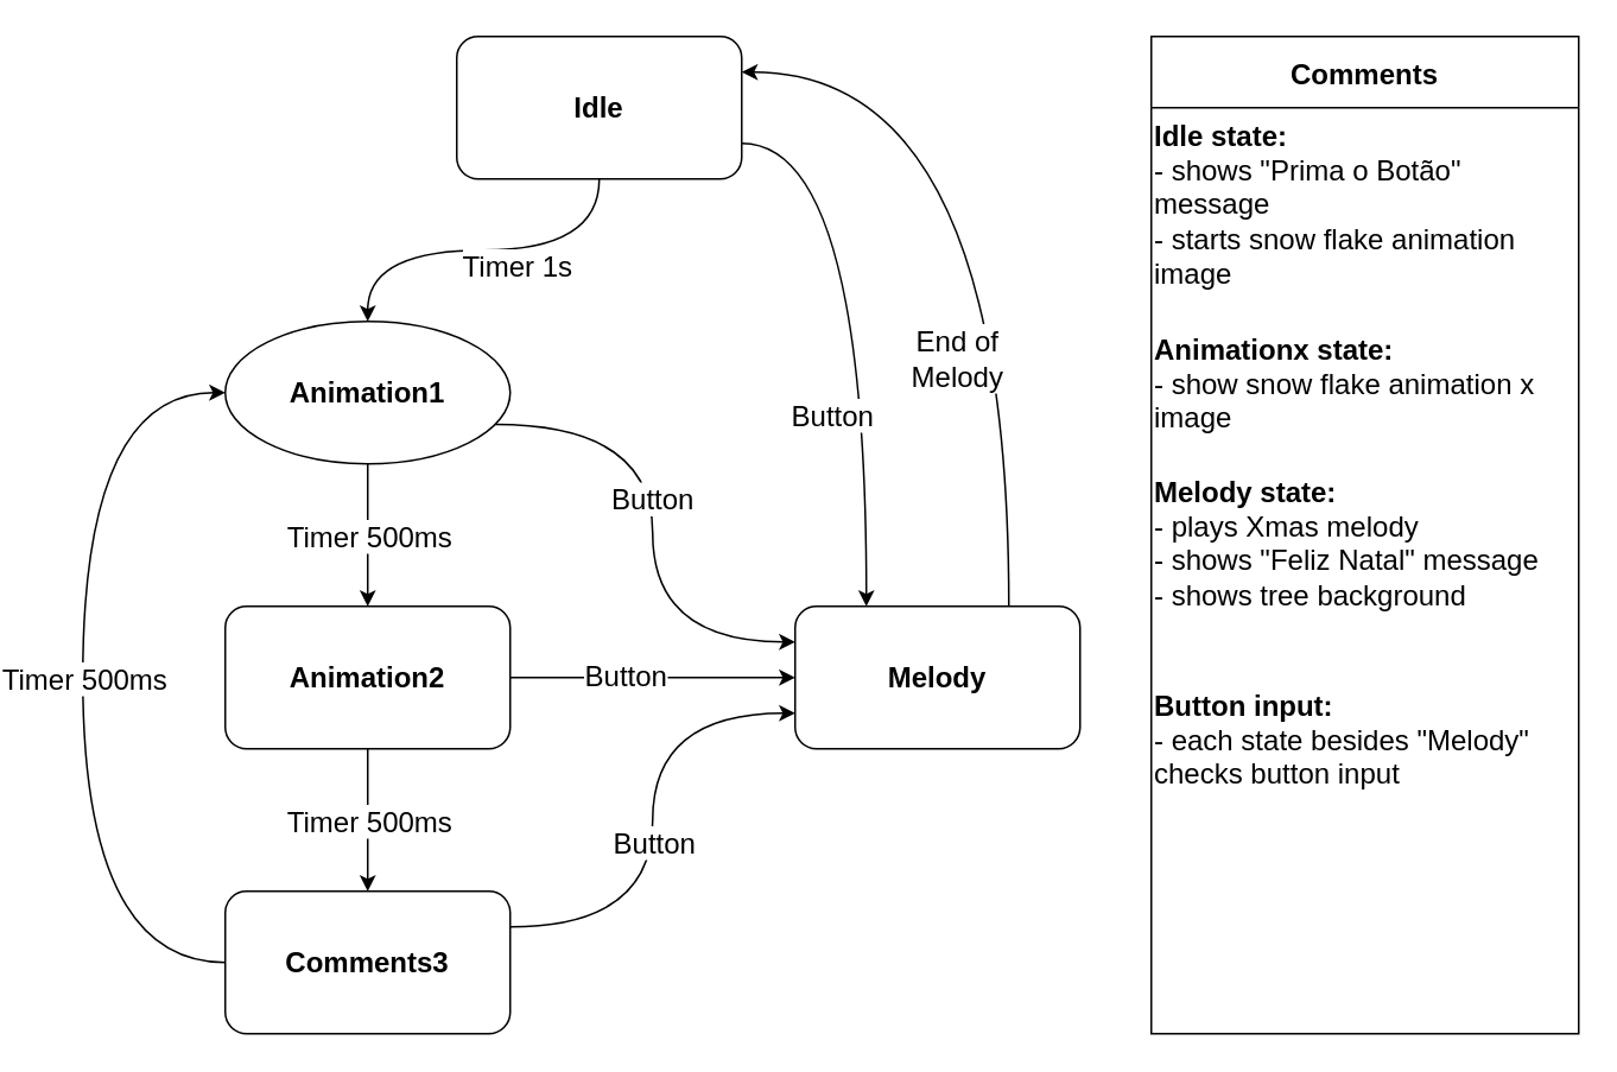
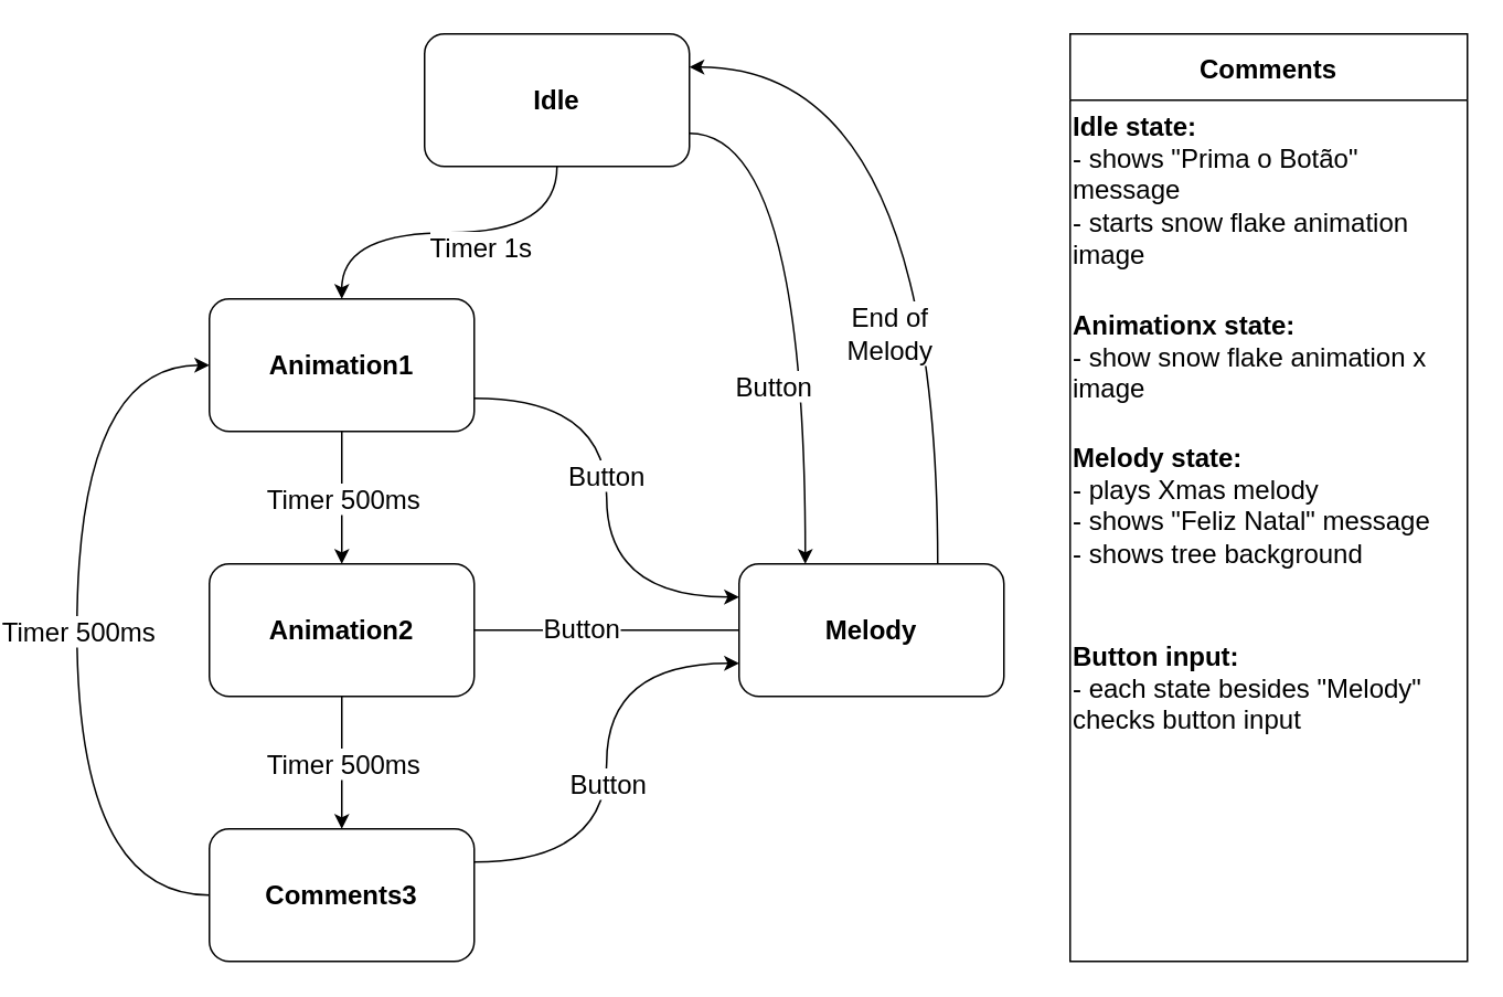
- <mxCell id="14" value="&lt;b&gt;&lt;font style=&quot;font-size: 16px;&quot;&gt;Animation1&lt;/font&gt;&lt;/b&gt;" style="ellipse;whiteSpace=wrap;html=1;" vertex="1" parent="1"><mxGeometry x="100" y="180" width="160" height="80" as="geometry" /></mxCell>
+ <mxCell id="14" value="&lt;b&gt;&lt;font style=&quot;font-size: 16px;&quot;&gt;Animation1&lt;/font&gt;&lt;/b&gt;" style="rounded=1;whiteSpace=wrap;html=1;" vertex="1" parent="1"><mxGeometry x="100" y="180" width="160" height="80" as="geometry" /></mxCell>
- <mxCell id="17" style="edgeStyle=orthogonalEdgeStyle;curved=1;rounded=0;orthogonalLoop=1;jettySize=auto;html=1;exitX=1;exitY=0.5;exitDx=0;exitDy=0;entryX=0;entryY=0.5;entryDx=0;entryDy=0;fontSize=16;" edge="1" parent="1" source="19" target="9"><mxGeometry relative="1" as="geometry" /></mxCell>
+ <mxCell id="17" style="edgeStyle=orthogonalEdgeStyle;curved=1;rounded=0;orthogonalLoop=1;jettySize=auto;html=1;exitX=1;exitY=0.5;exitDx=0;exitDy=0;entryX=0;entryY=0.5;entryDx=0;entryDy=0;fontSize=16;endArrow=none;" edge="1" parent="1" source="19" target="9"><mxGeometry relative="1" as="geometry" /></mxCell>
